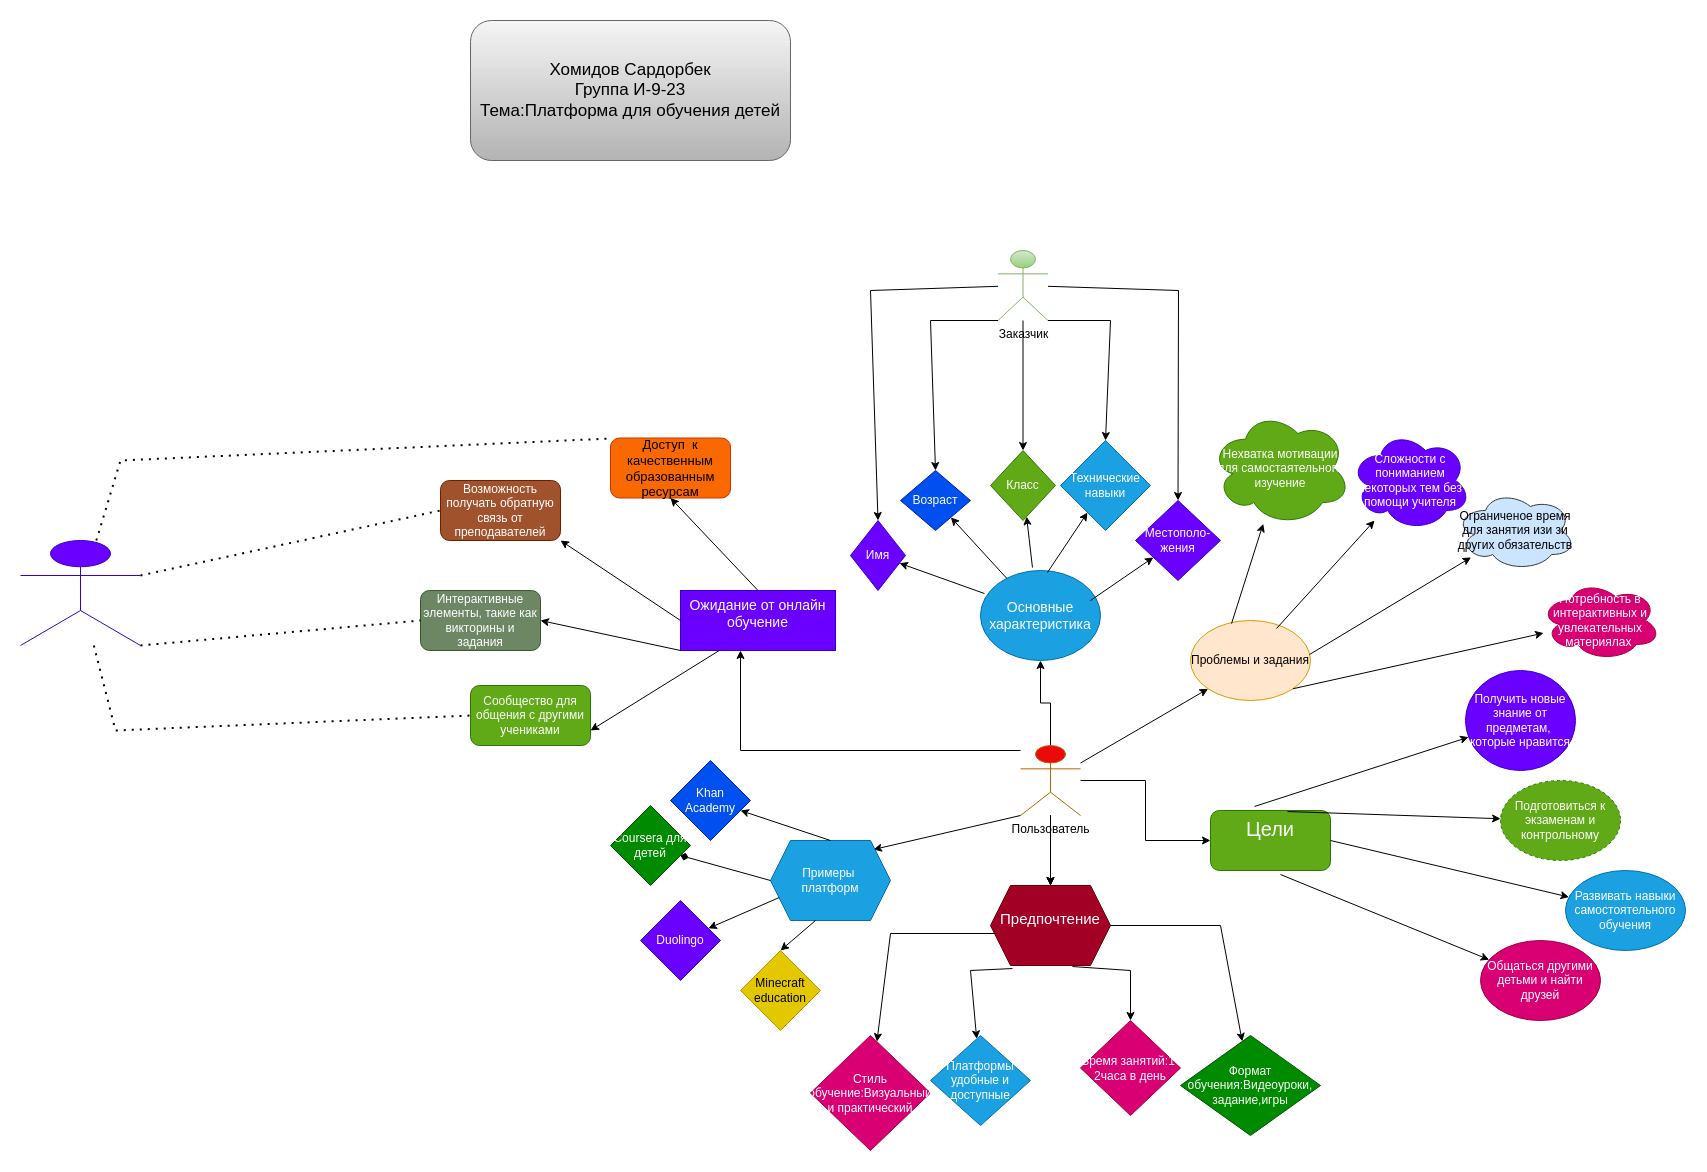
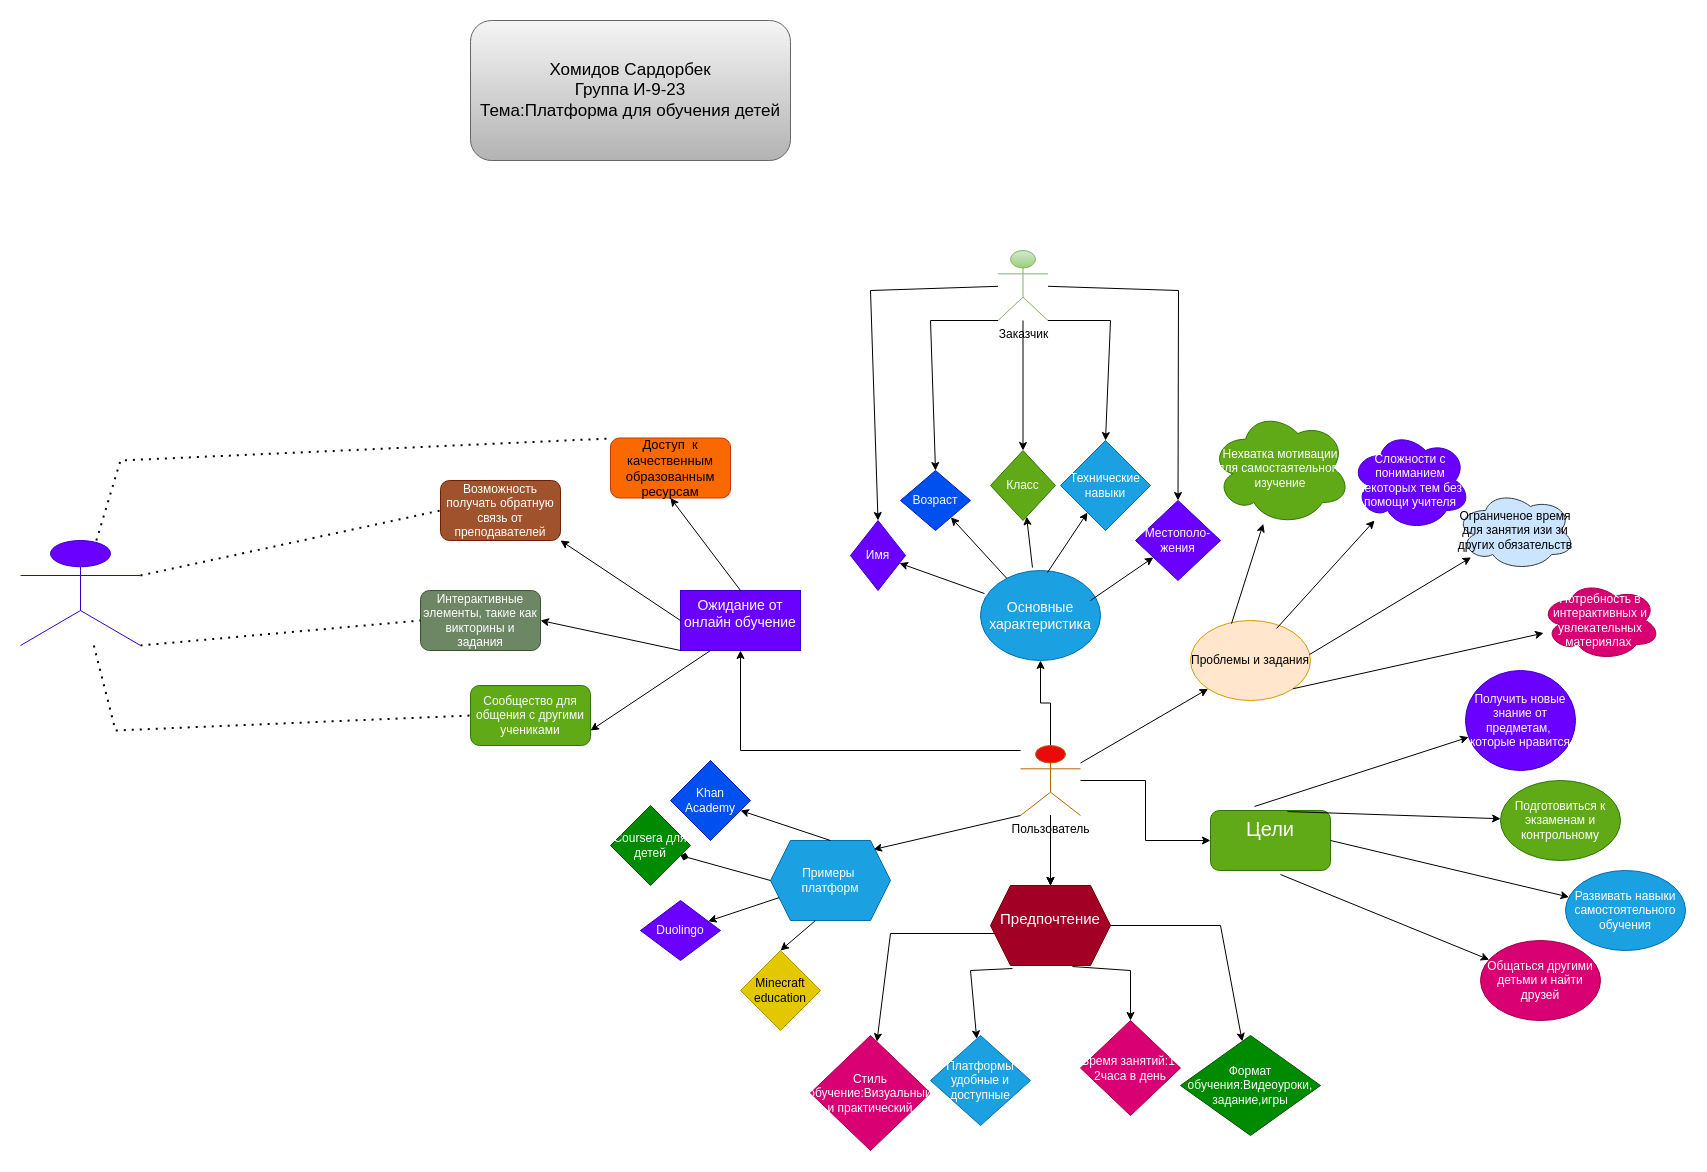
- <mxCell id="13" value="&lt;font style=&quot;font-size: 14px;&quot;&gt;Ожидание от онлайн обучение&lt;/font&gt;" style="whiteSpace=wrap;html=1;verticalAlign=top;fillColor=#6a00ff;fontColor=#ffffff;strokeColor=#3700CC;" vertex="1" parent="1"><mxGeometry x="680" y="590" width="155" height="60" as="geometry" /></mxCell>
+ <mxCell id="13" value="&lt;font style=&quot;font-size: 14px;&quot;&gt;Ожидание от онлайн обучение&lt;/font&gt;" style="whiteSpace=wrap;html=1;verticalAlign=top;fillColor=#6a00ff;fontColor=#ffffff;strokeColor=#3700CC;" vertex="1" parent="1"><mxGeometry x="680" y="590" width="120" height="60" as="geometry" /></mxCell>
- <mxCell id="40" value="Подготовиться к экзаменам и контрольному" style="ellipse;whiteSpace=wrap;html=1;fillColor=#60a917;fontColor=#ffffff;strokeColor=#2D7600;dashed=1;" vertex="1" parent="1"><mxGeometry x="1500" y="780" width="120" height="80" as="geometry" /></mxCell>
+ <mxCell id="40" value="Подготовиться к экзаменам и контрольному" style="ellipse;whiteSpace=wrap;html=1;fillColor=#60a917;fontColor=#ffffff;strokeColor=#2D7600;" vertex="1" parent="1"><mxGeometry x="1500" y="780" width="120" height="80" as="geometry" /></mxCell>
- <mxCell id="60" value="Duolingo" style="rhombus;whiteSpace=wrap;html=1;fillColor=#6a00ff;fontColor=#ffffff;strokeColor=#3700CC;" vertex="1" parent="1"><mxGeometry x="640" y="900" width="80" height="80" as="geometry" /></mxCell>
+ <mxCell id="60" value="Duolingo" style="rhombus;whiteSpace=wrap;html=1;fillColor=#6a00ff;fontColor=#ffffff;strokeColor=#3700CC;" vertex="1" parent="1"><mxGeometry x="640" y="900" width="80" height="60" as="geometry" /></mxCell>
